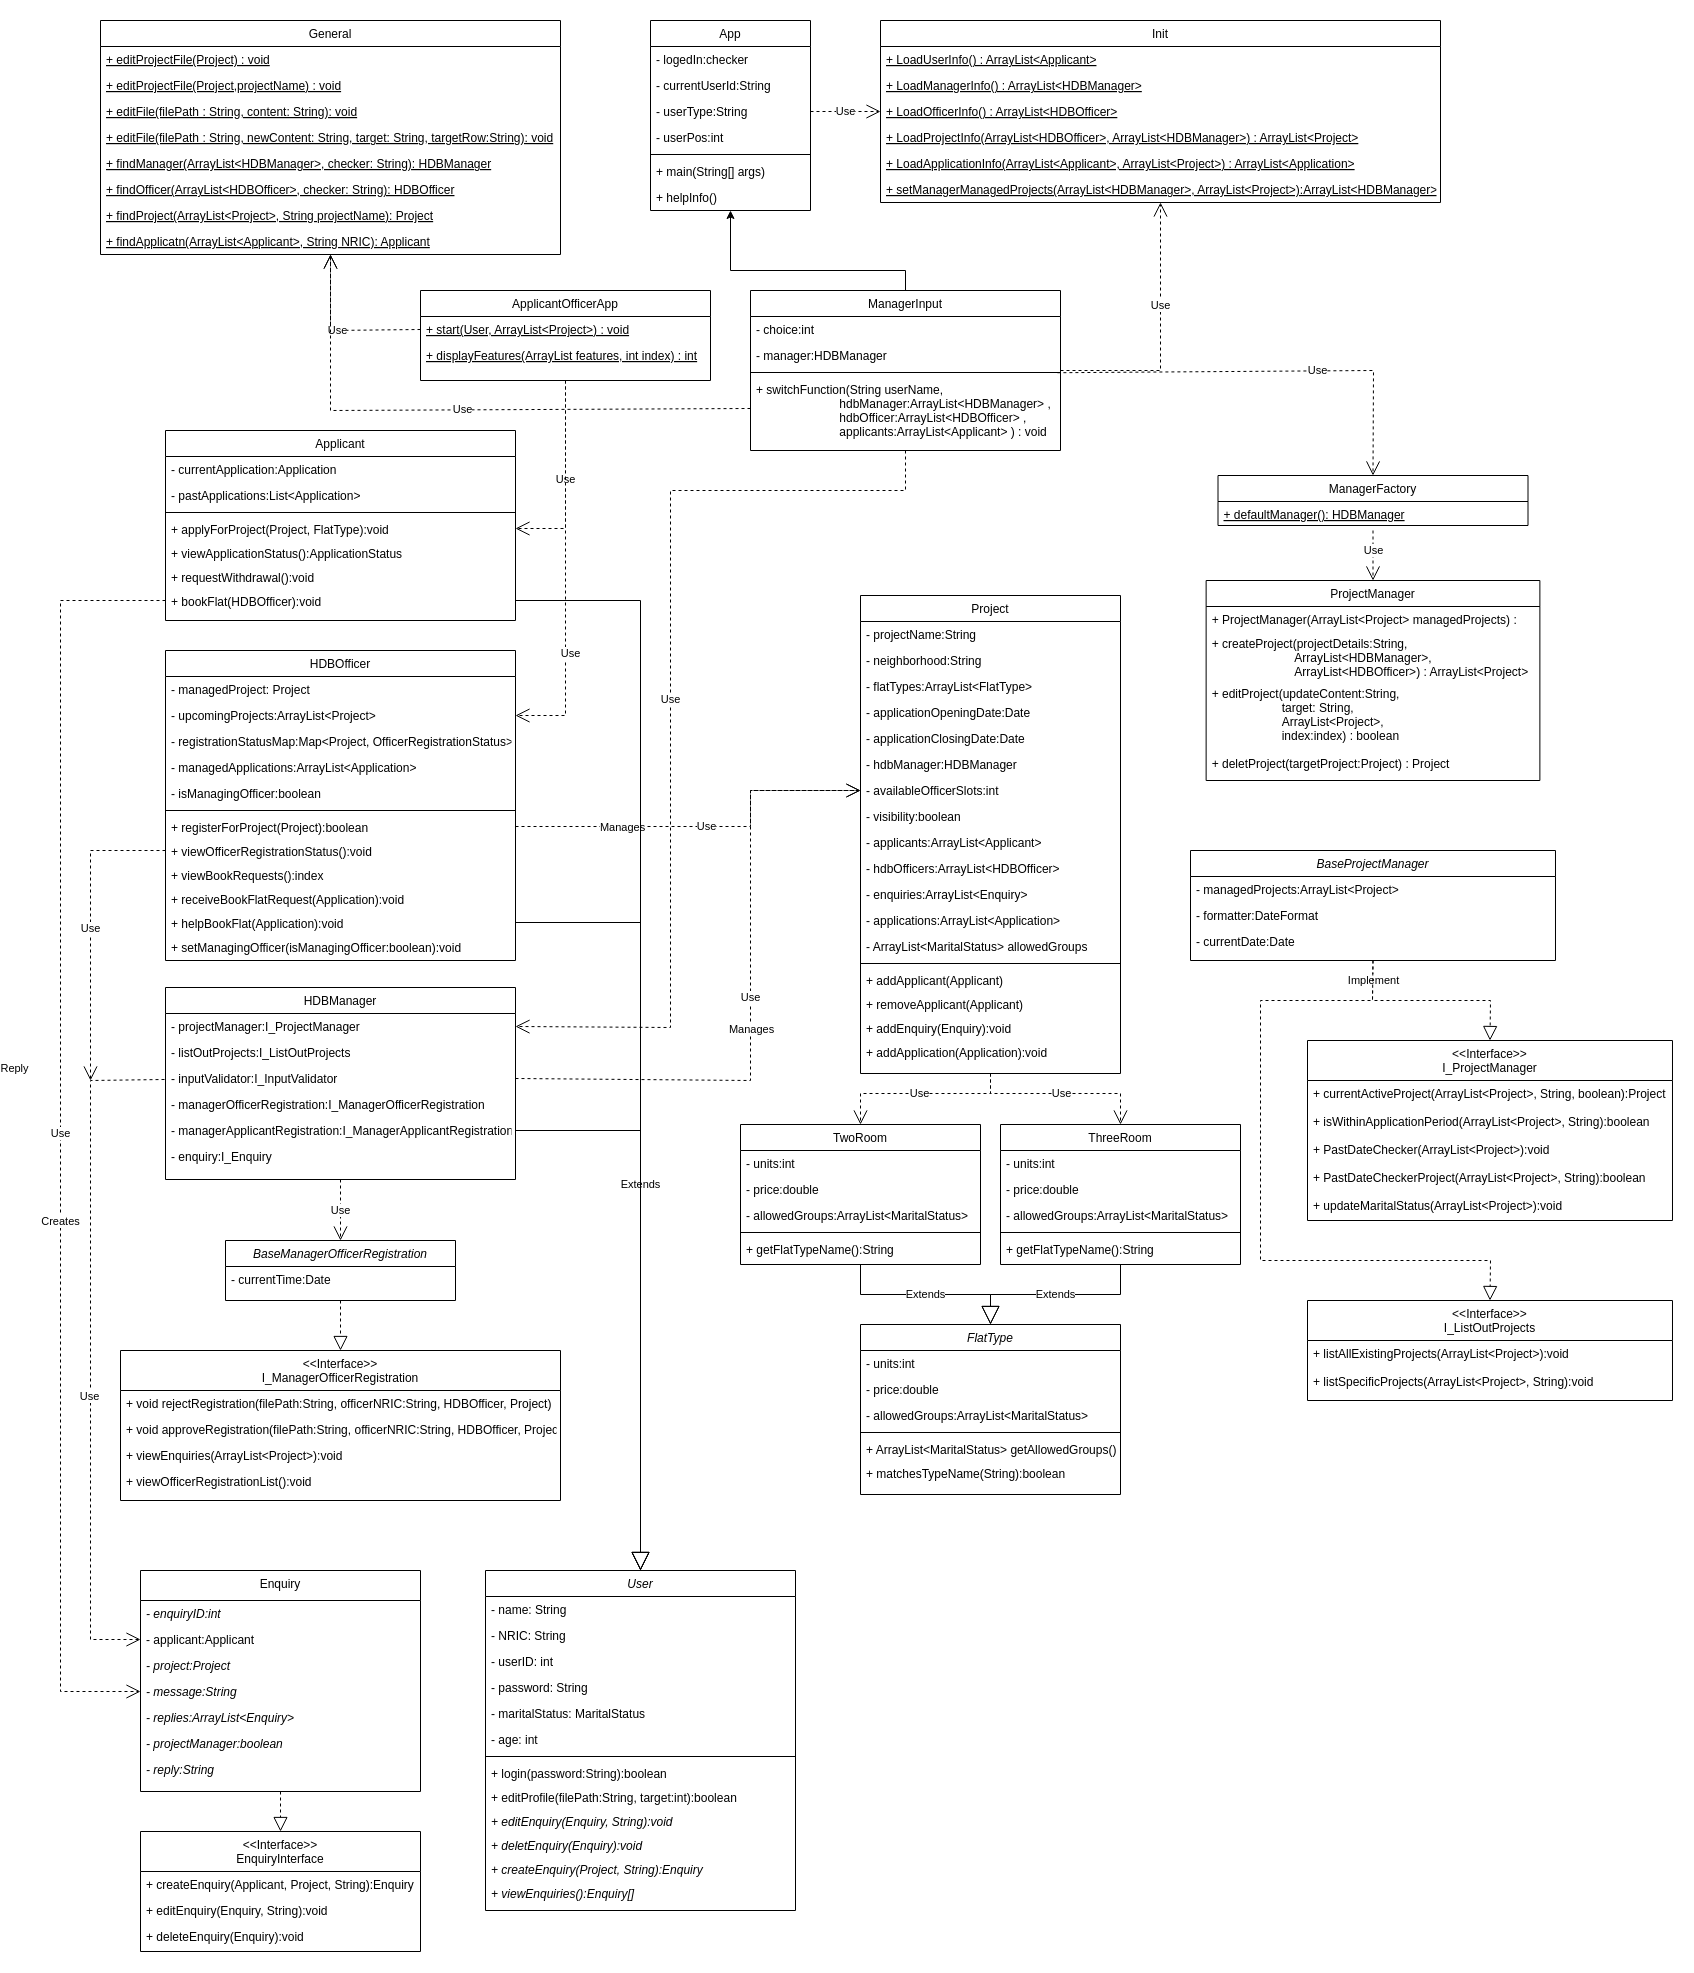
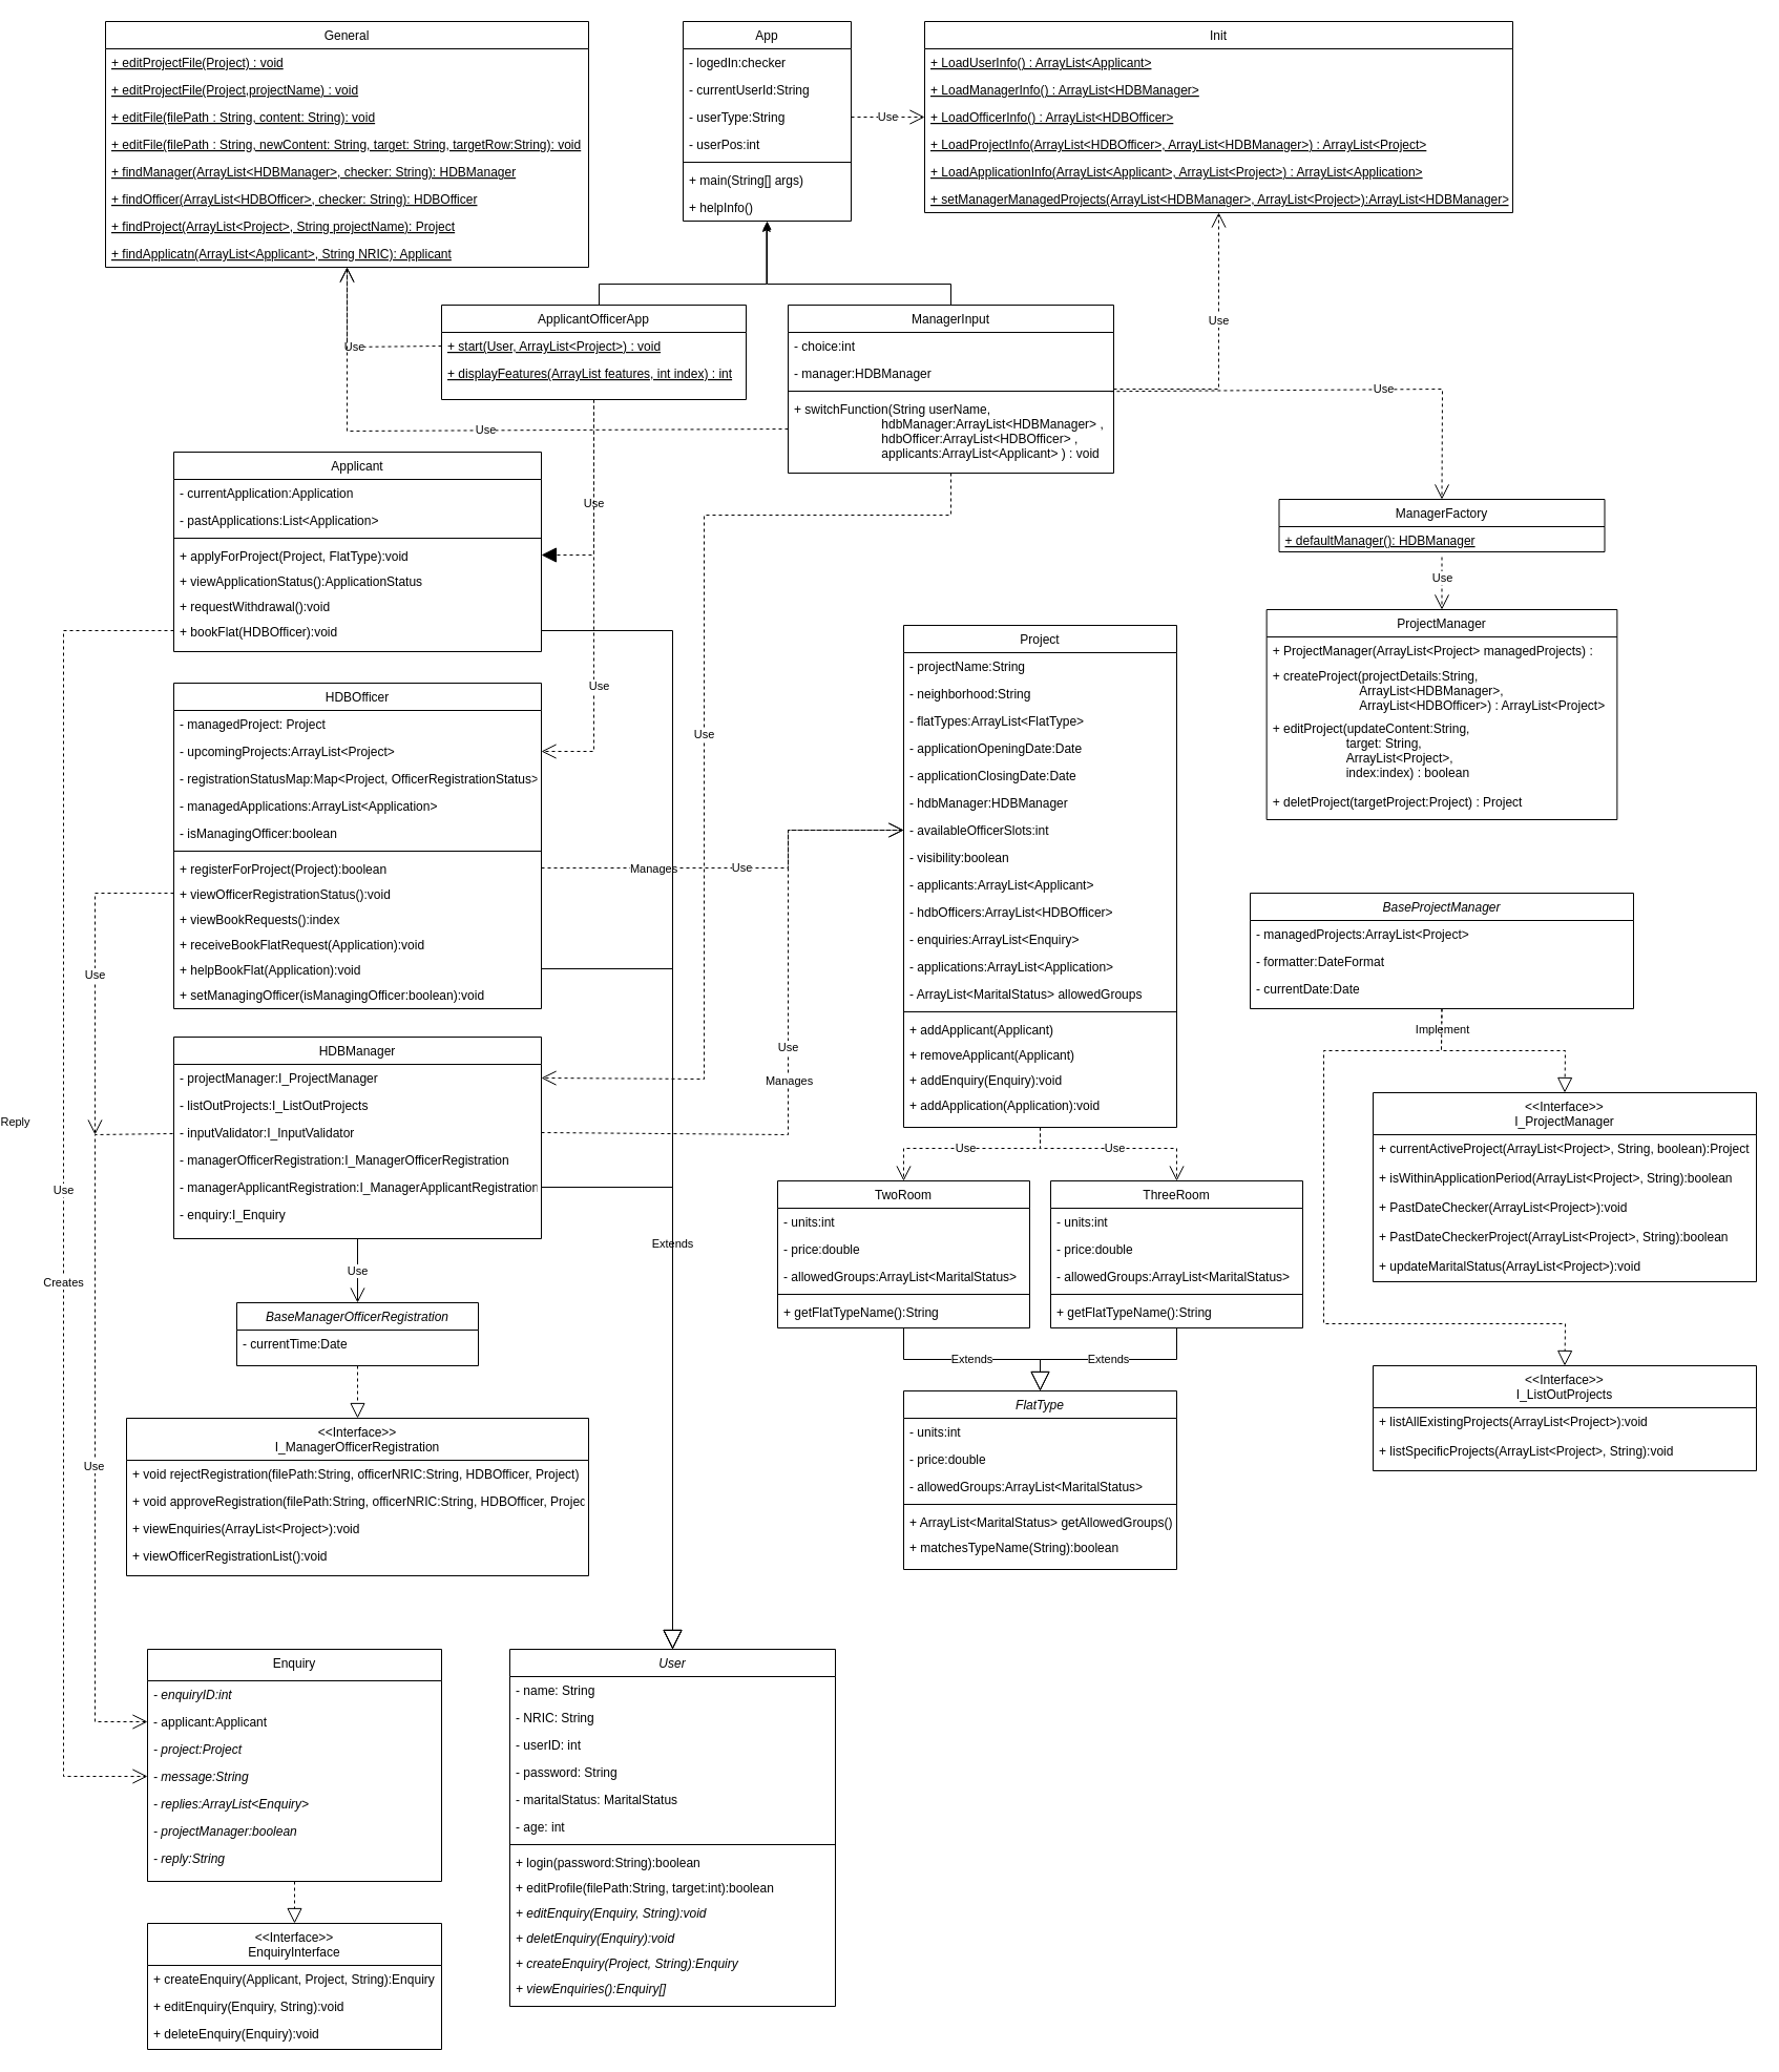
+ <mxCell id="26" style="edgeStyle=orthogonalEdgeStyle;rounded=0;orthogonalLoop=1;jettySize=auto;html=1;entryX=0.496;entryY=1.071;entryDx=0;entryDy=0;entryPerimeter=0;" edge="1" parent="1" source="16" target="9"><mxGeometry relative="1" as="geometry"><Array as="points"><mxPoint x="530" y="270" /><mxPoint x="689" y="270" /></Array></mxGeometry></mxCell>
- <mxCell id="171" value="Use" style="endArrow=open;endSize=12;dashed=1;html=1;rounded=0;exitX=0.5;exitY=1;exitDx=0;exitDy=0;entryX=1;entryY=0.5;entryDx=0;entryDy=0;" edge="1" parent="1" source="16" target="69"><mxGeometry width="160" relative="1" as="geometry"><mxPoint x="520" y="400" as="sourcePoint" /><mxPoint x="530" y="580" as="targetPoint" /><Array as="points"><mxPoint x="525" y="528" /></Array></mxGeometry></mxCell>
+ <mxCell id="171" value="Use" style="endArrow=block;endSize=12;dashed=1;html=1;rounded=0;exitX=0.5;exitY=1;exitDx=0;exitDy=0;entryX=1;entryY=0.5;entryDx=0;entryDy=0;" edge="1" parent="1" source="16" target="69"><mxGeometry width="160" relative="1" as="geometry"><mxPoint x="520" y="400" as="sourcePoint" /><mxPoint x="530" y="580" as="targetPoint" /><Array as="points"><mxPoint x="525" y="528" /></Array></mxGeometry></mxCell>
- <mxCell id="114" value="Use" style="endArrow=open;endSize=12;dashed=1;html=1;rounded=0;entryX=0.5;entryY=0;entryDx=0;entryDy=0;exitX=0.5;exitY=1;exitDx=0;exitDy=0;" edge="1" parent="1" source="100" target="107"><mxGeometry width="160" relative="1" as="geometry"><mxPoint x="290" y="1180" as="sourcePoint" /><mxPoint x="635" y="1240" as="targetPoint" /></mxGeometry></mxCell>
+ <mxCell id="114" value="Use" style="endArrow=open;endSize=12;dashed=0;html=1;rounded=0;entryX=0.5;entryY=0;entryDx=0;entryDy=0;exitX=0.5;exitY=1;exitDx=0;exitDy=0;" edge="1" parent="1" source="100" target="107"><mxGeometry width="160" relative="1" as="geometry"><mxPoint x="290" y="1180" as="sourcePoint" /><mxPoint x="635" y="1240" as="targetPoint" /></mxGeometry></mxCell>
